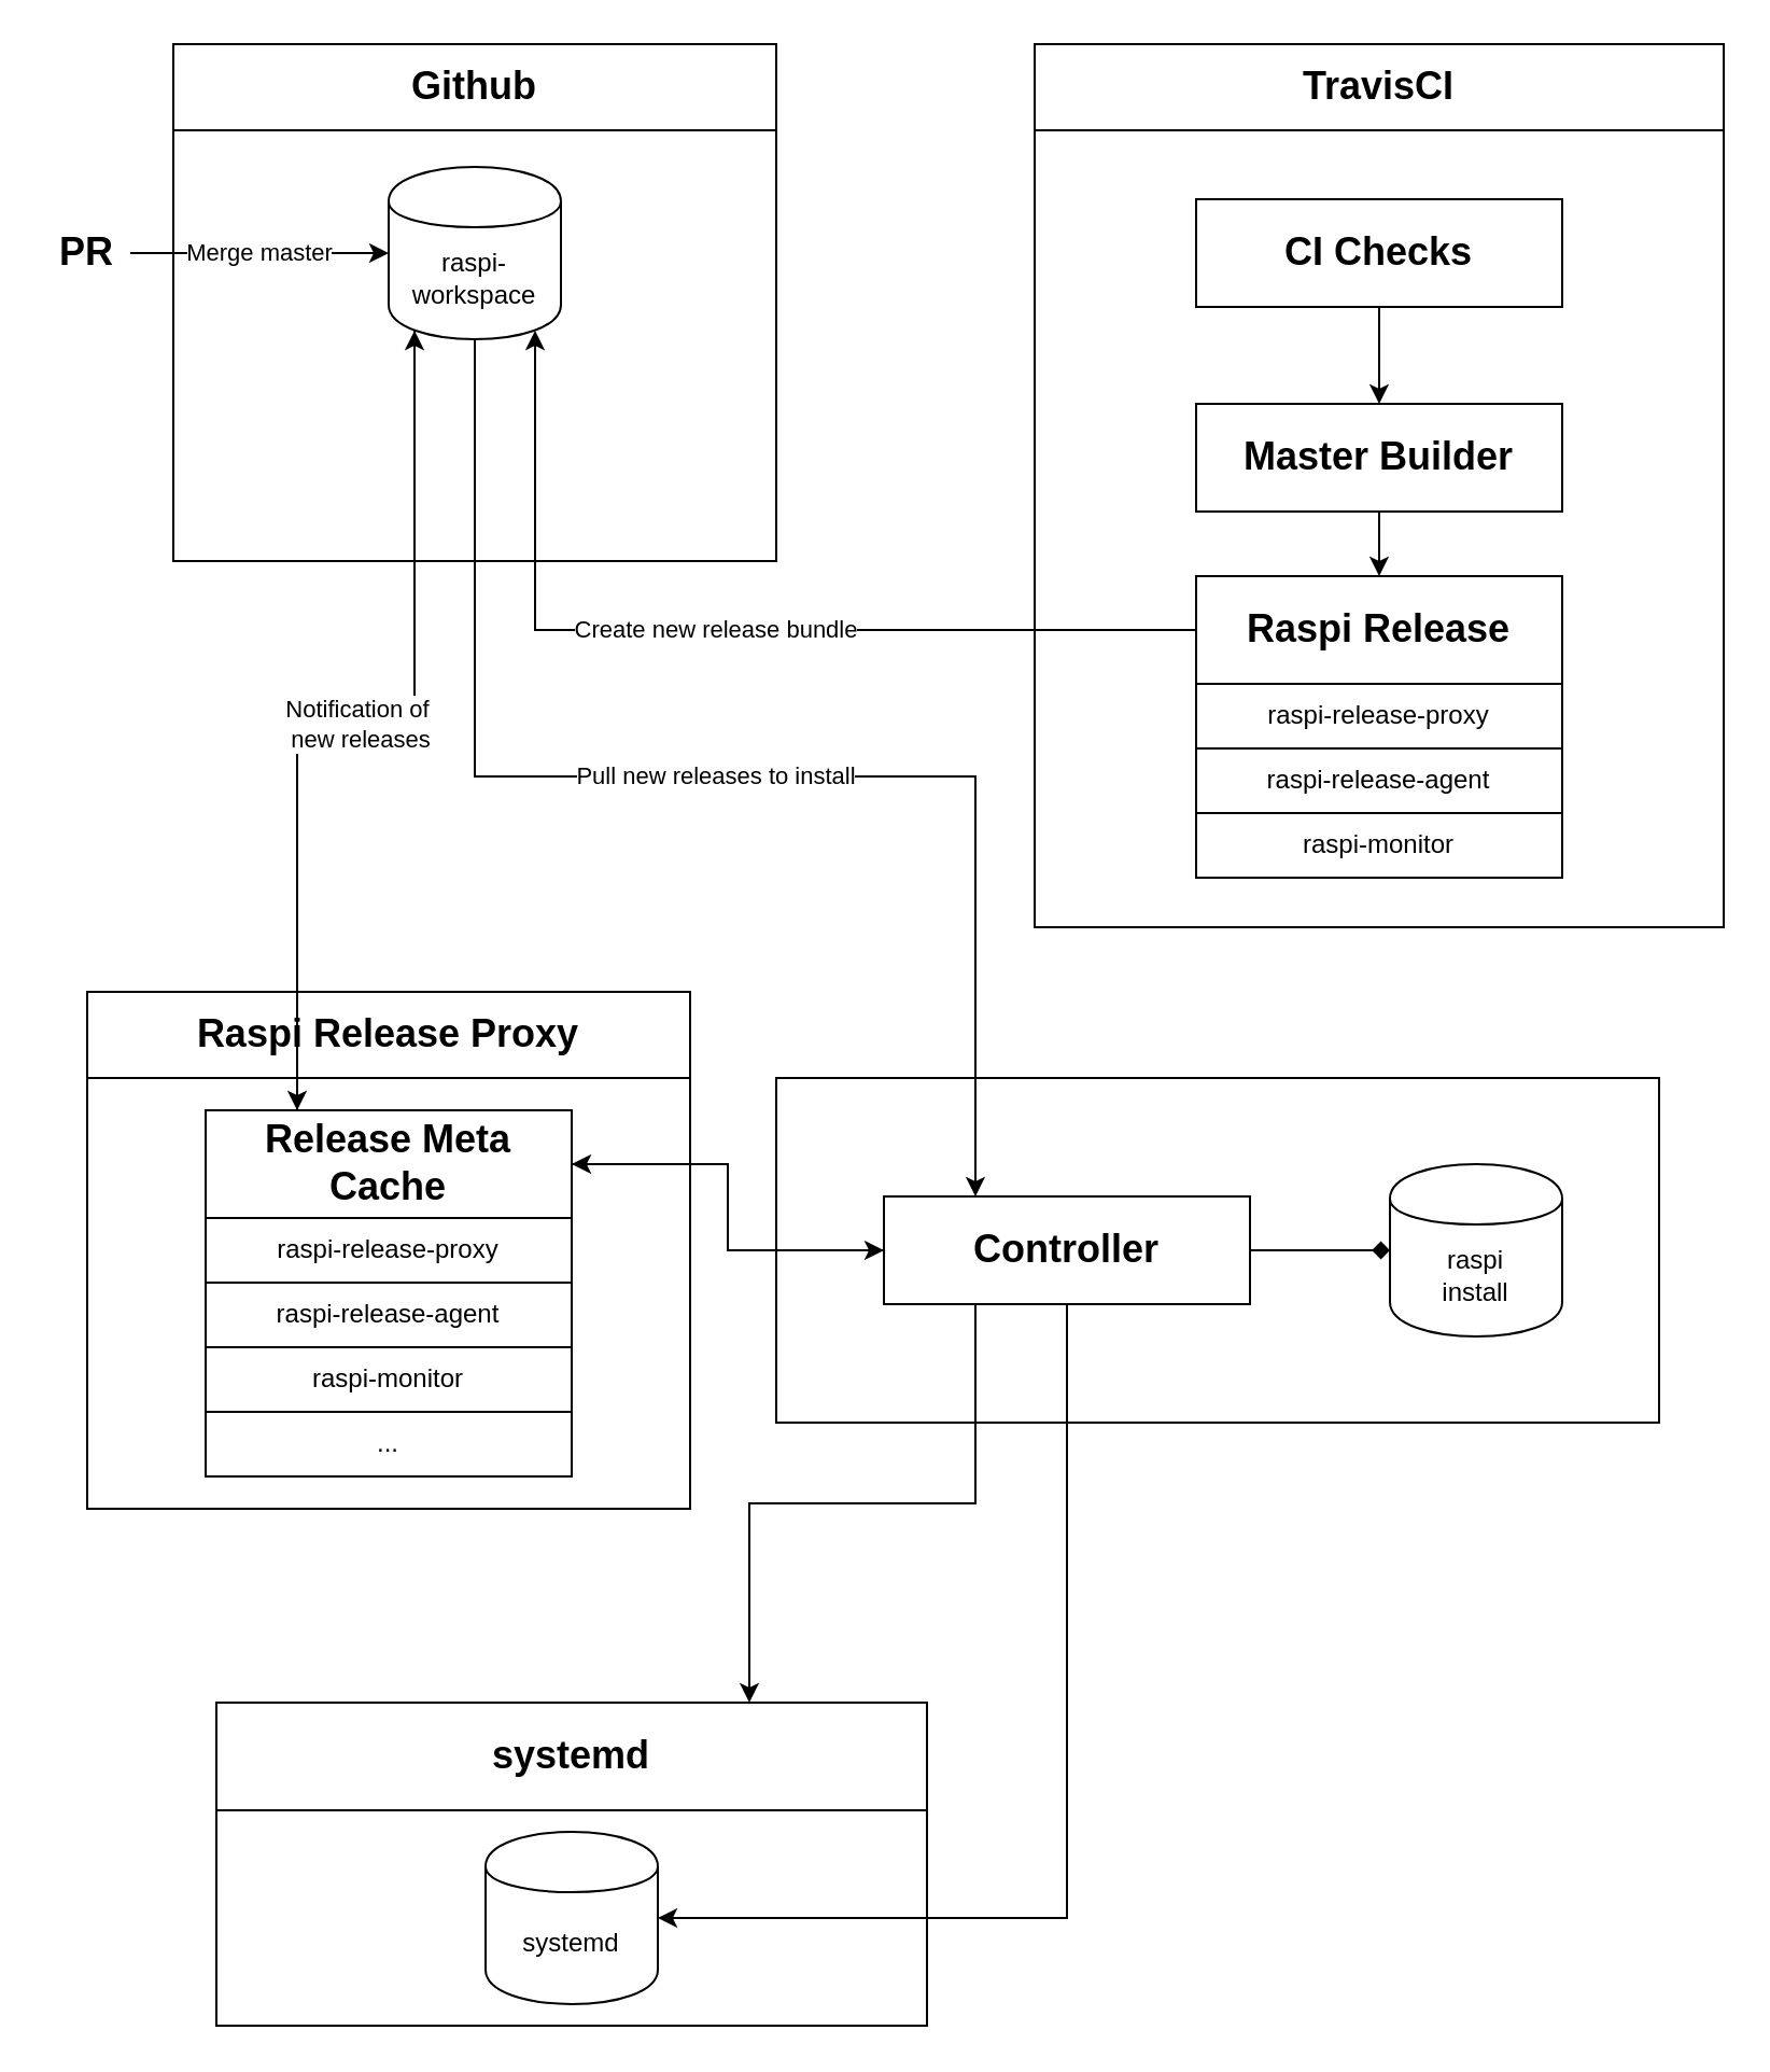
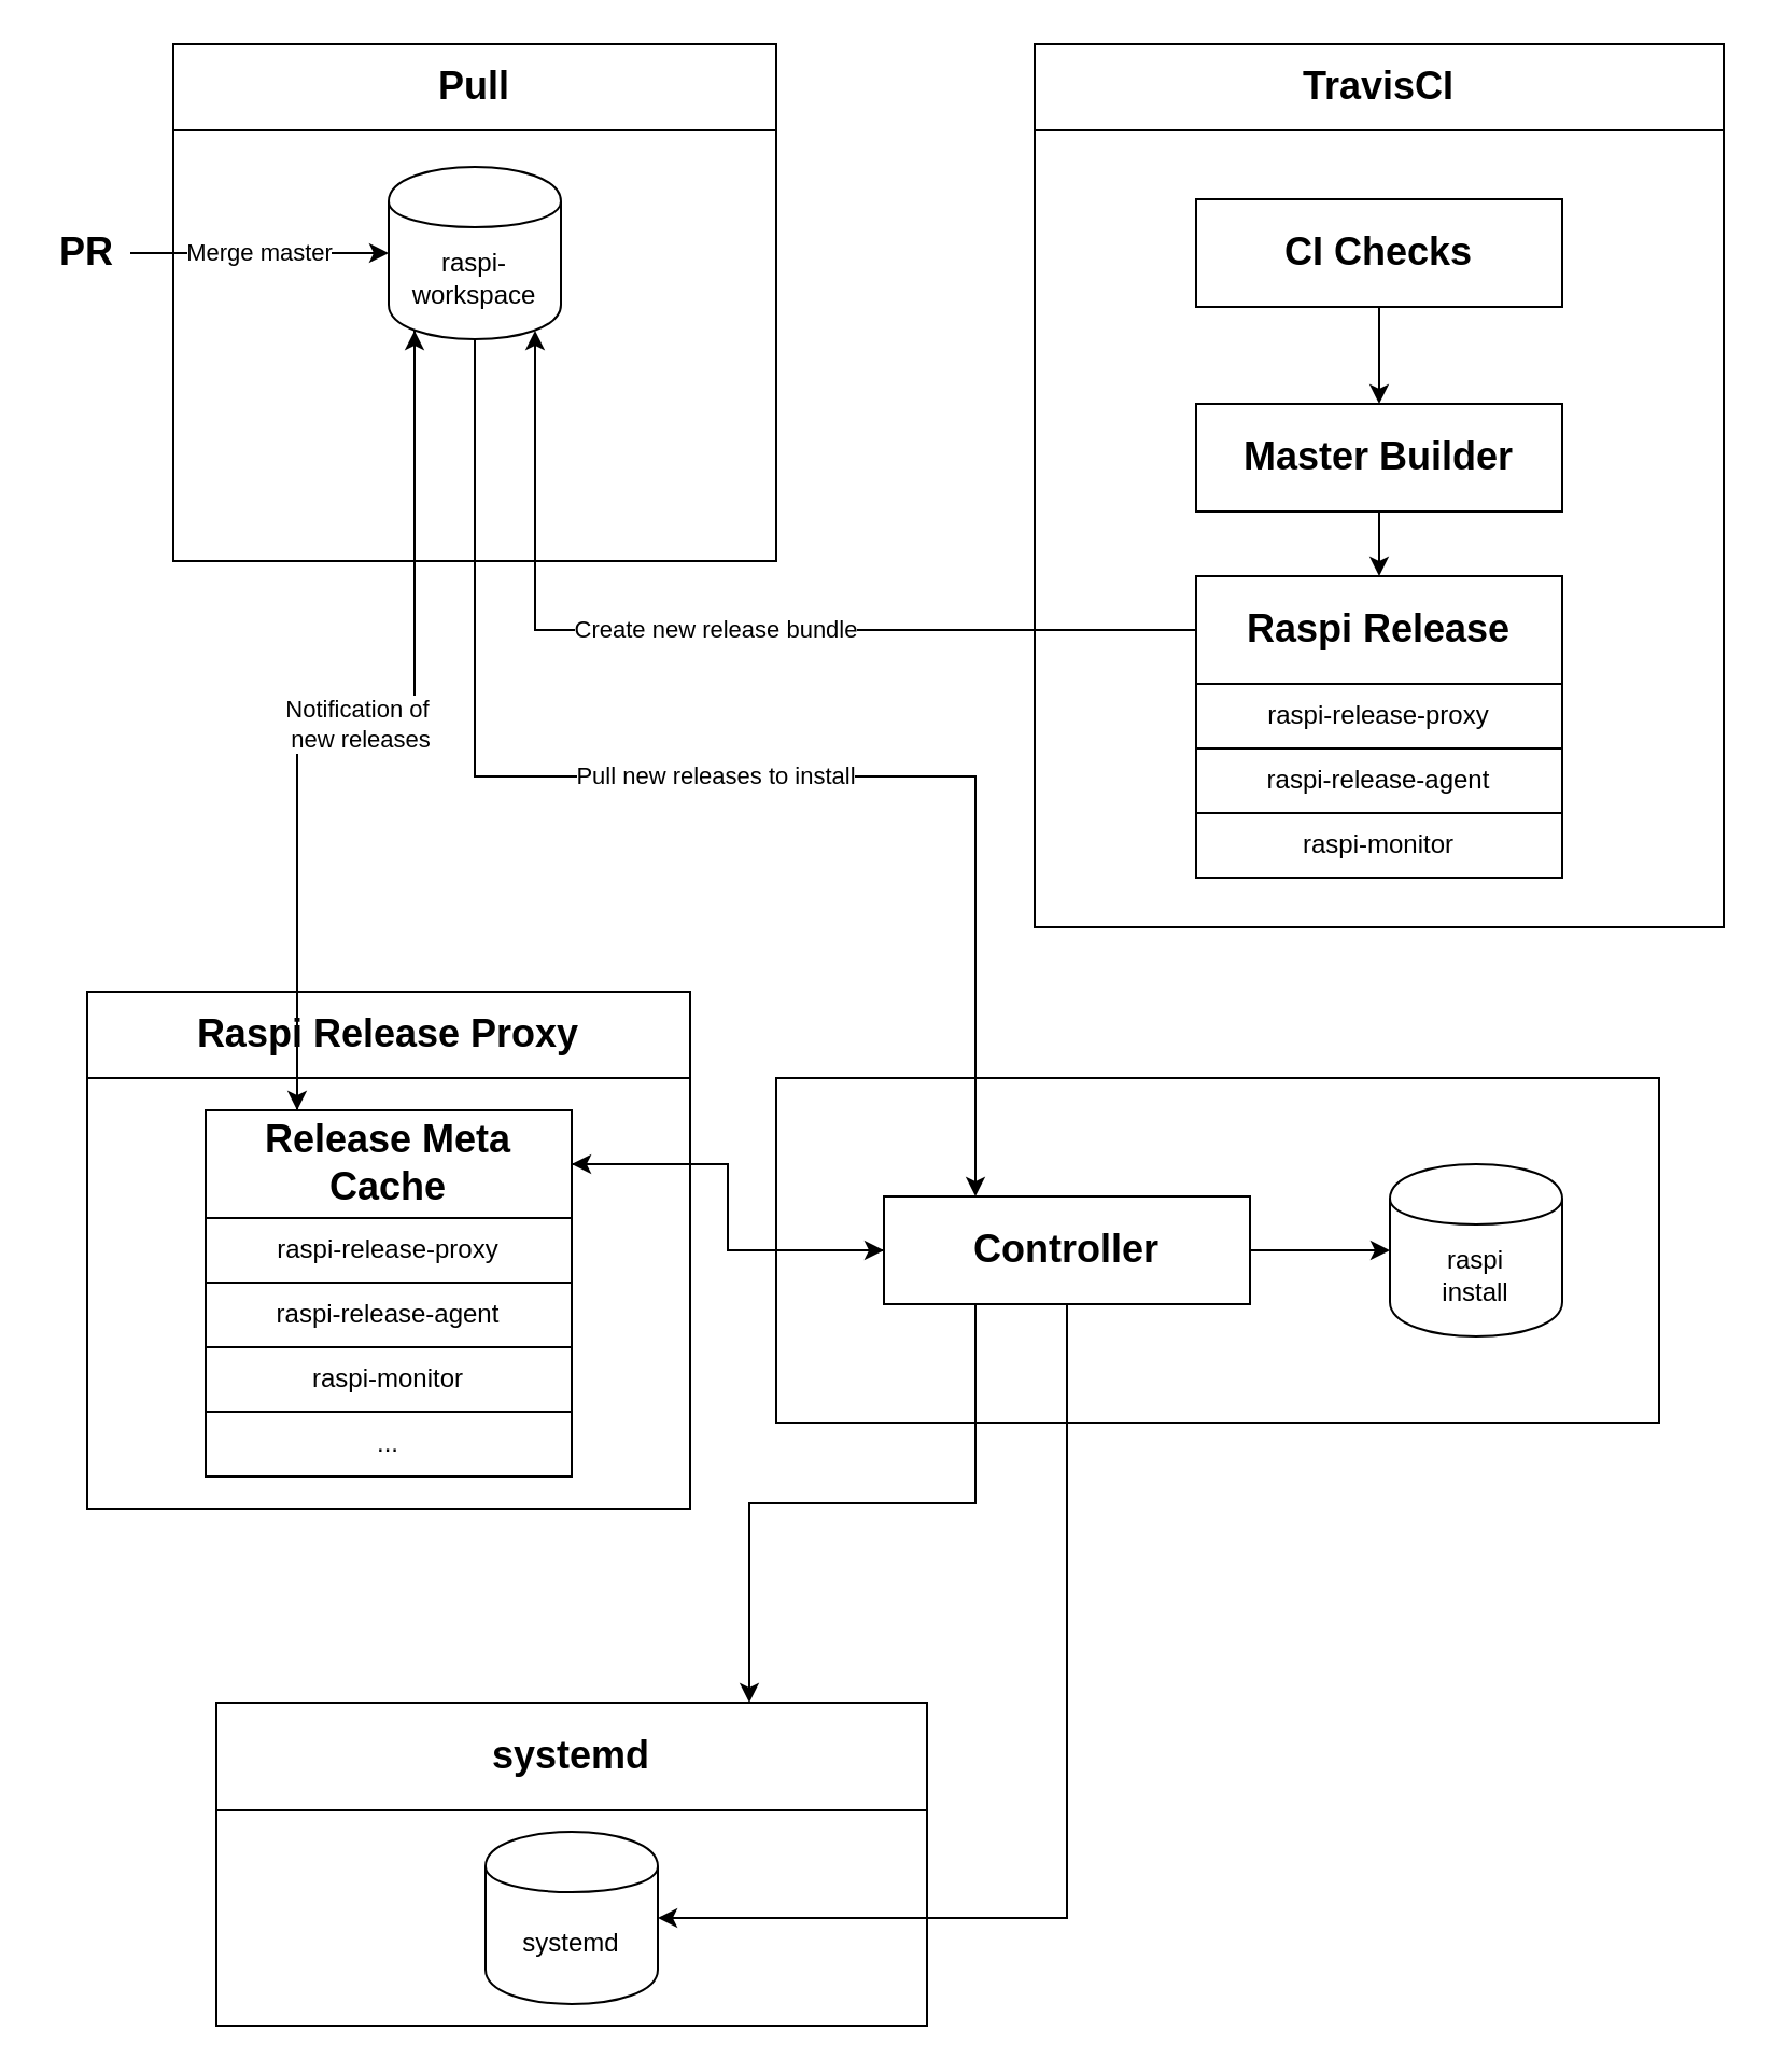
- <mxCell id="12" value="&lt;h2&gt;Github&lt;/h2&gt;" style="rounded=0;whiteSpace=wrap;html=1;" parent="1" vertex="1"><mxGeometry x="80" y="20" width="280" height="40" as="geometry" /></mxCell>
+ <mxCell id="12" value="&lt;h2&gt;Pull&lt;/h2&gt;" style="rounded=0;whiteSpace=wrap;html=1;" parent="1" vertex="1"><mxGeometry x="80" y="20" width="280" height="40" as="geometry" /></mxCell>
- <mxCell id="33" style="edgeStyle=orthogonalEdgeStyle;rounded=0;orthogonalLoop=1;jettySize=auto;html=1;exitX=1;exitY=0.5;exitDx=0;exitDy=0;entryX=0;entryY=0.5;entryDx=0;entryDy=0;endArrow=diamond;" parent="1" source="37" target="31" edge="1"><mxGeometry relative="1" as="geometry" /></mxCell>
+ <mxCell id="33" style="edgeStyle=orthogonalEdgeStyle;rounded=0;orthogonalLoop=1;jettySize=auto;html=1;exitX=1;exitY=0.5;exitDx=0;exitDy=0;entryX=0;entryY=0.5;entryDx=0;entryDy=0;" parent="1" source="37" target="31" edge="1"><mxGeometry relative="1" as="geometry" /></mxCell>
